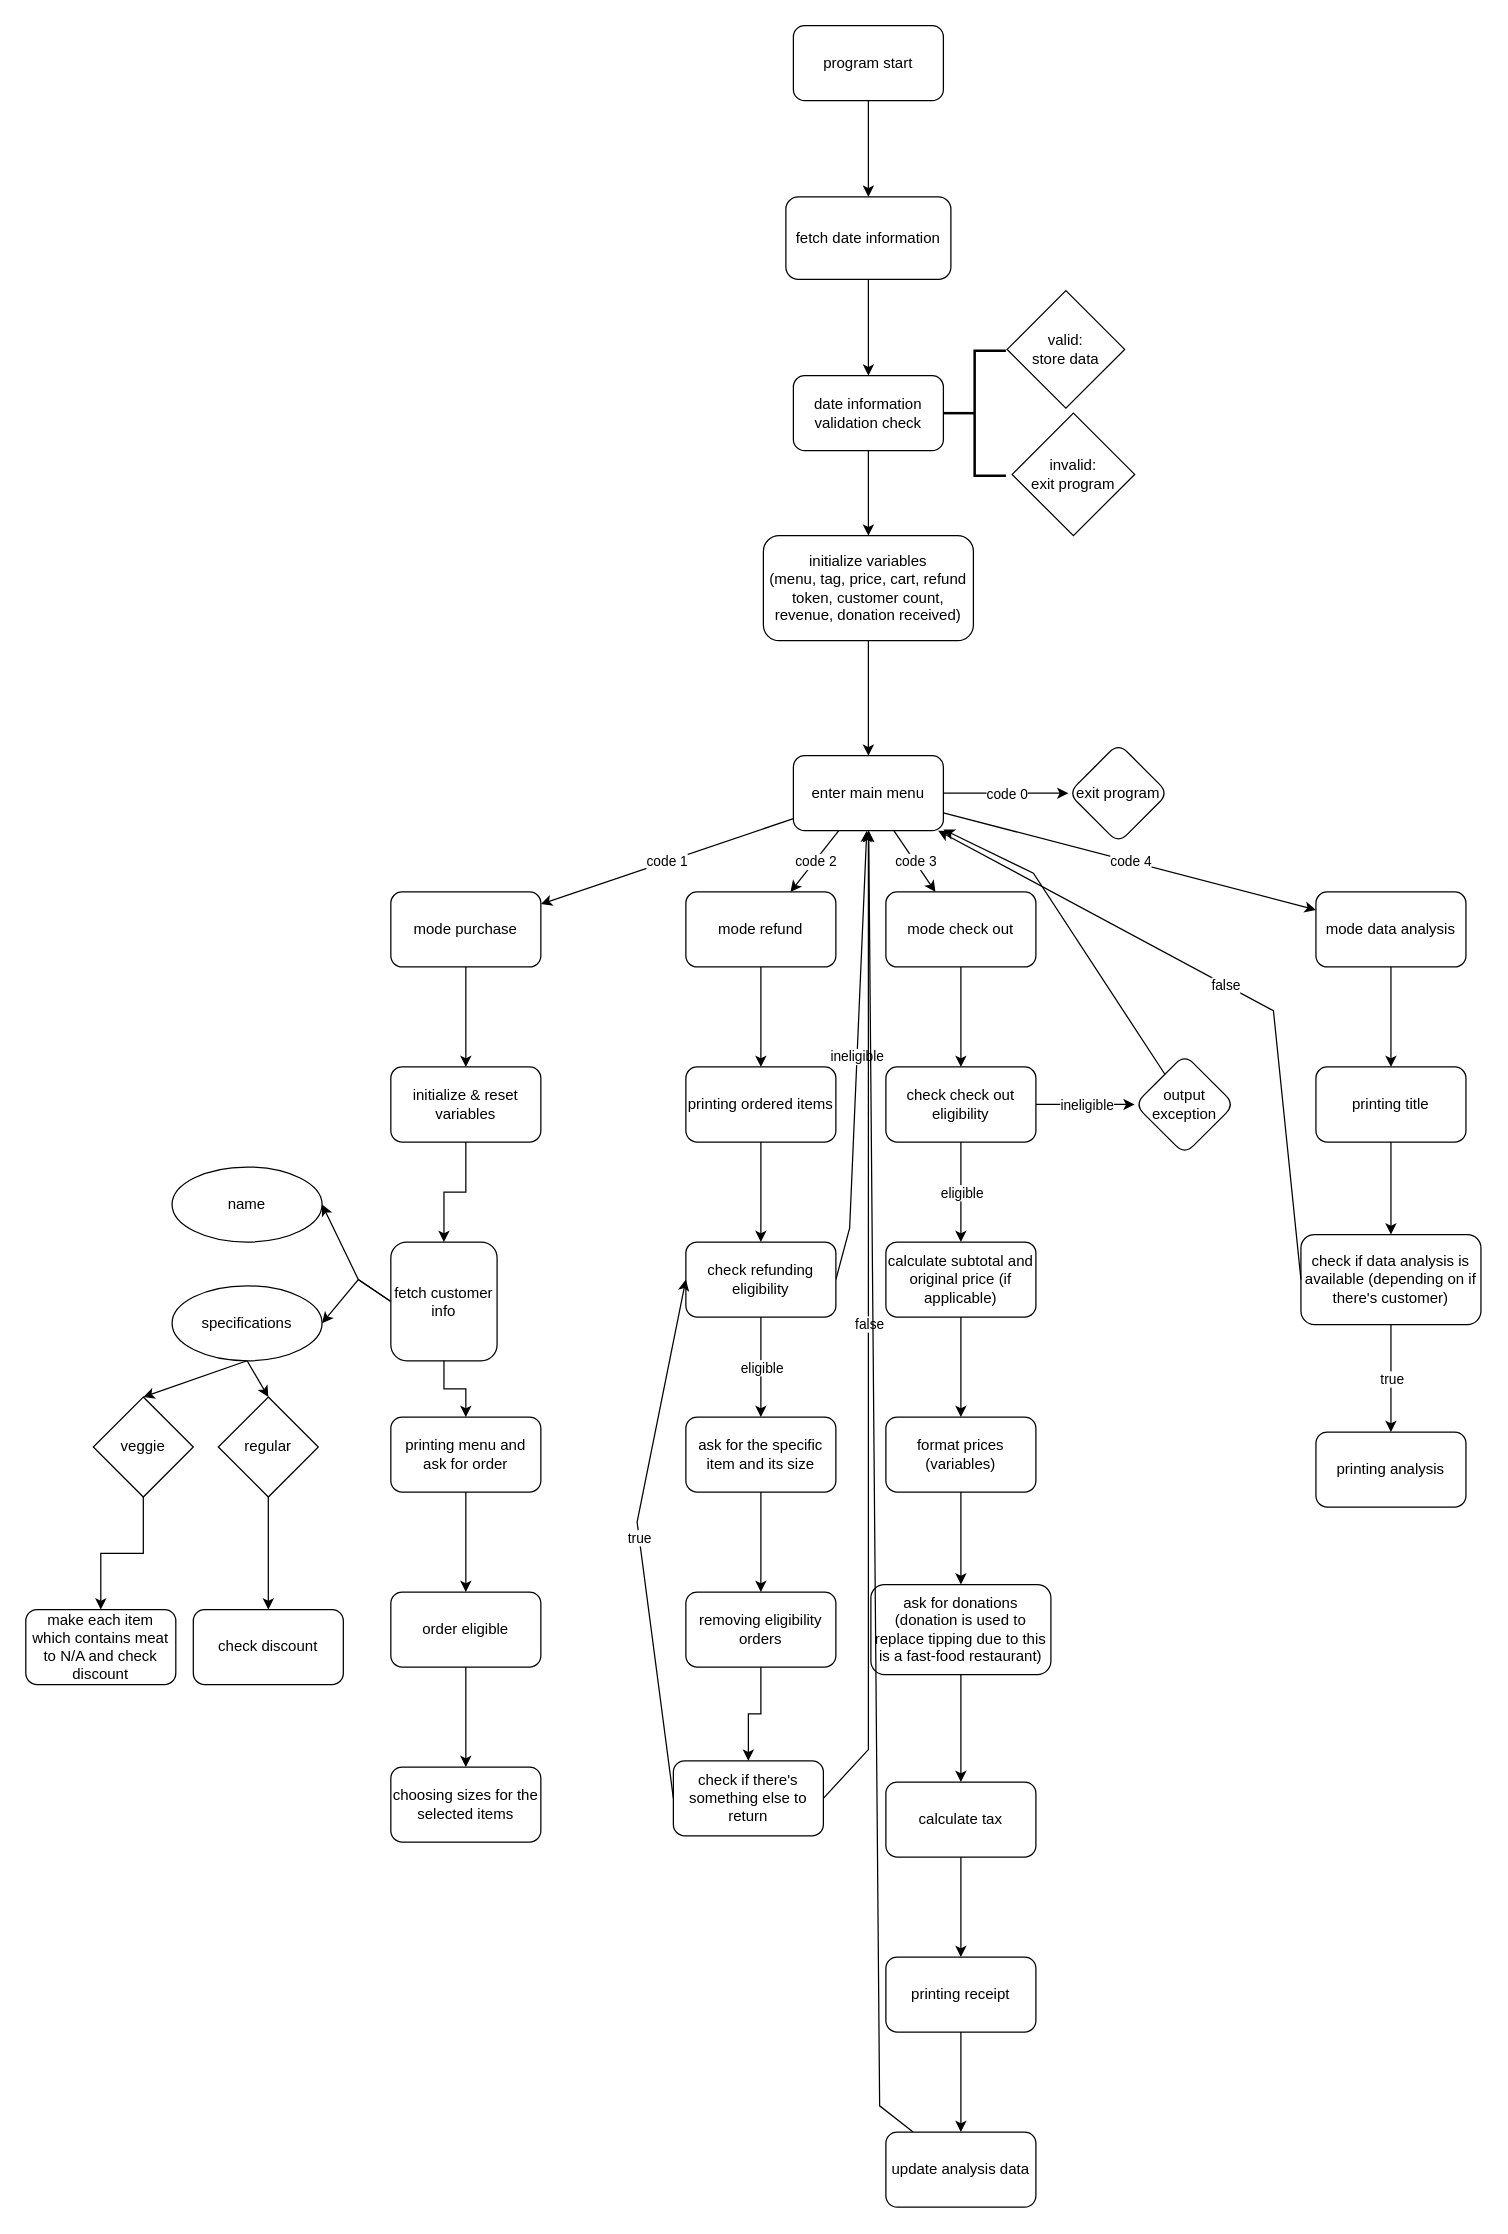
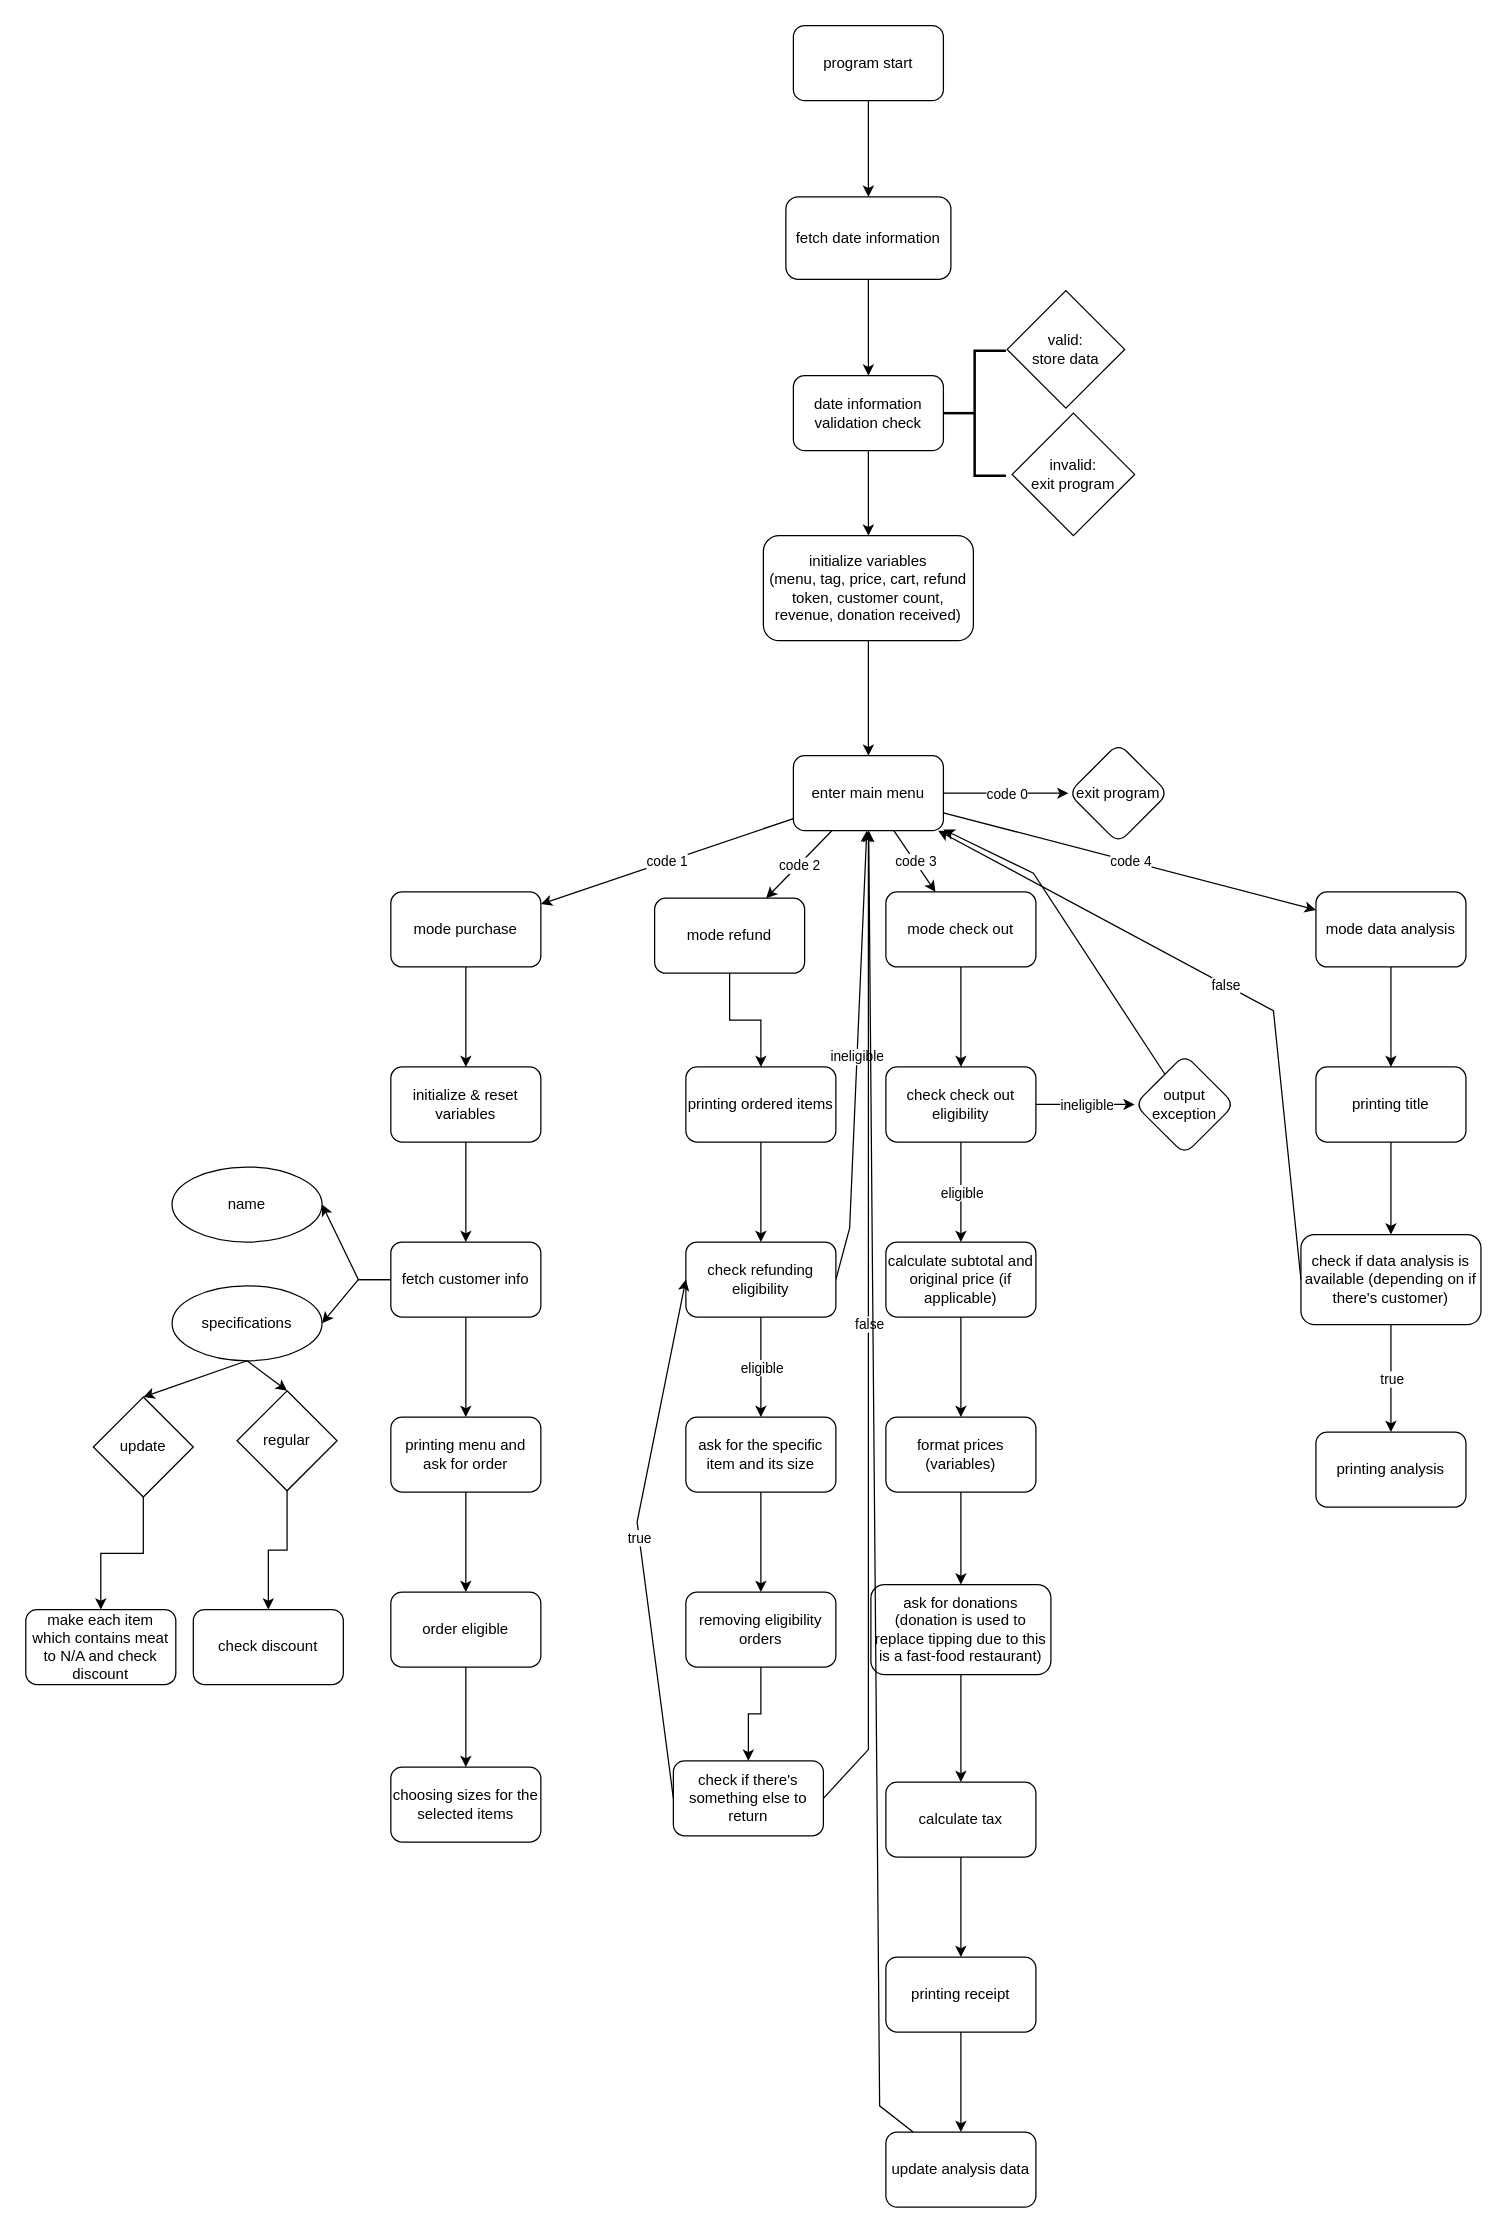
- <mxCell id="50" value="mode refund" style="rounded=1;whiteSpace=wrap;html=1;" parent="49" vertex="1"><mxGeometry x="39" width="120" height="60" as="geometry" /></mxCell>
+ <mxCell id="50" value="mode refund" style="rounded=1;whiteSpace=wrap;html=1;" parent="49" vertex="1"><mxGeometry x="14" y="5" width="120" height="60" as="geometry" /></mxCell>
- <mxCell id="23" value="fetch customer info" style="whiteSpace=wrap;html=1;rounded=1;" parent="19" vertex="1"><mxGeometry x="292" y="280" width="85" height="95" as="geometry" /></mxCell>
+ <mxCell id="23" value="fetch customer info" style="whiteSpace=wrap;html=1;rounded=1;" parent="19" vertex="1"><mxGeometry x="292" y="280" width="120" height="60" as="geometry" /></mxCell>
- <mxCell id="29" value="veggie" style="rhombus;whiteSpace=wrap;html=1;" parent="19" vertex="1"><mxGeometry x="54" y="404" width="80" height="80" as="geometry" /></mxCell>
+ <mxCell id="29" value="update" style="rhombus;whiteSpace=wrap;html=1;" parent="19" vertex="1"><mxGeometry x="54" y="404" width="80" height="80" as="geometry" /></mxCell>
- <mxCell id="33" value="regular" style="rhombus;whiteSpace=wrap;html=1;" parent="19" vertex="1"><mxGeometry x="154" y="404" width="80" height="80" as="geometry" /></mxCell>
+ <mxCell id="33" value="regular" style="rhombus;whiteSpace=wrap;html=1;" parent="19" vertex="1"><mxGeometry x="169" y="399" width="80" height="80" as="geometry" /></mxCell>
